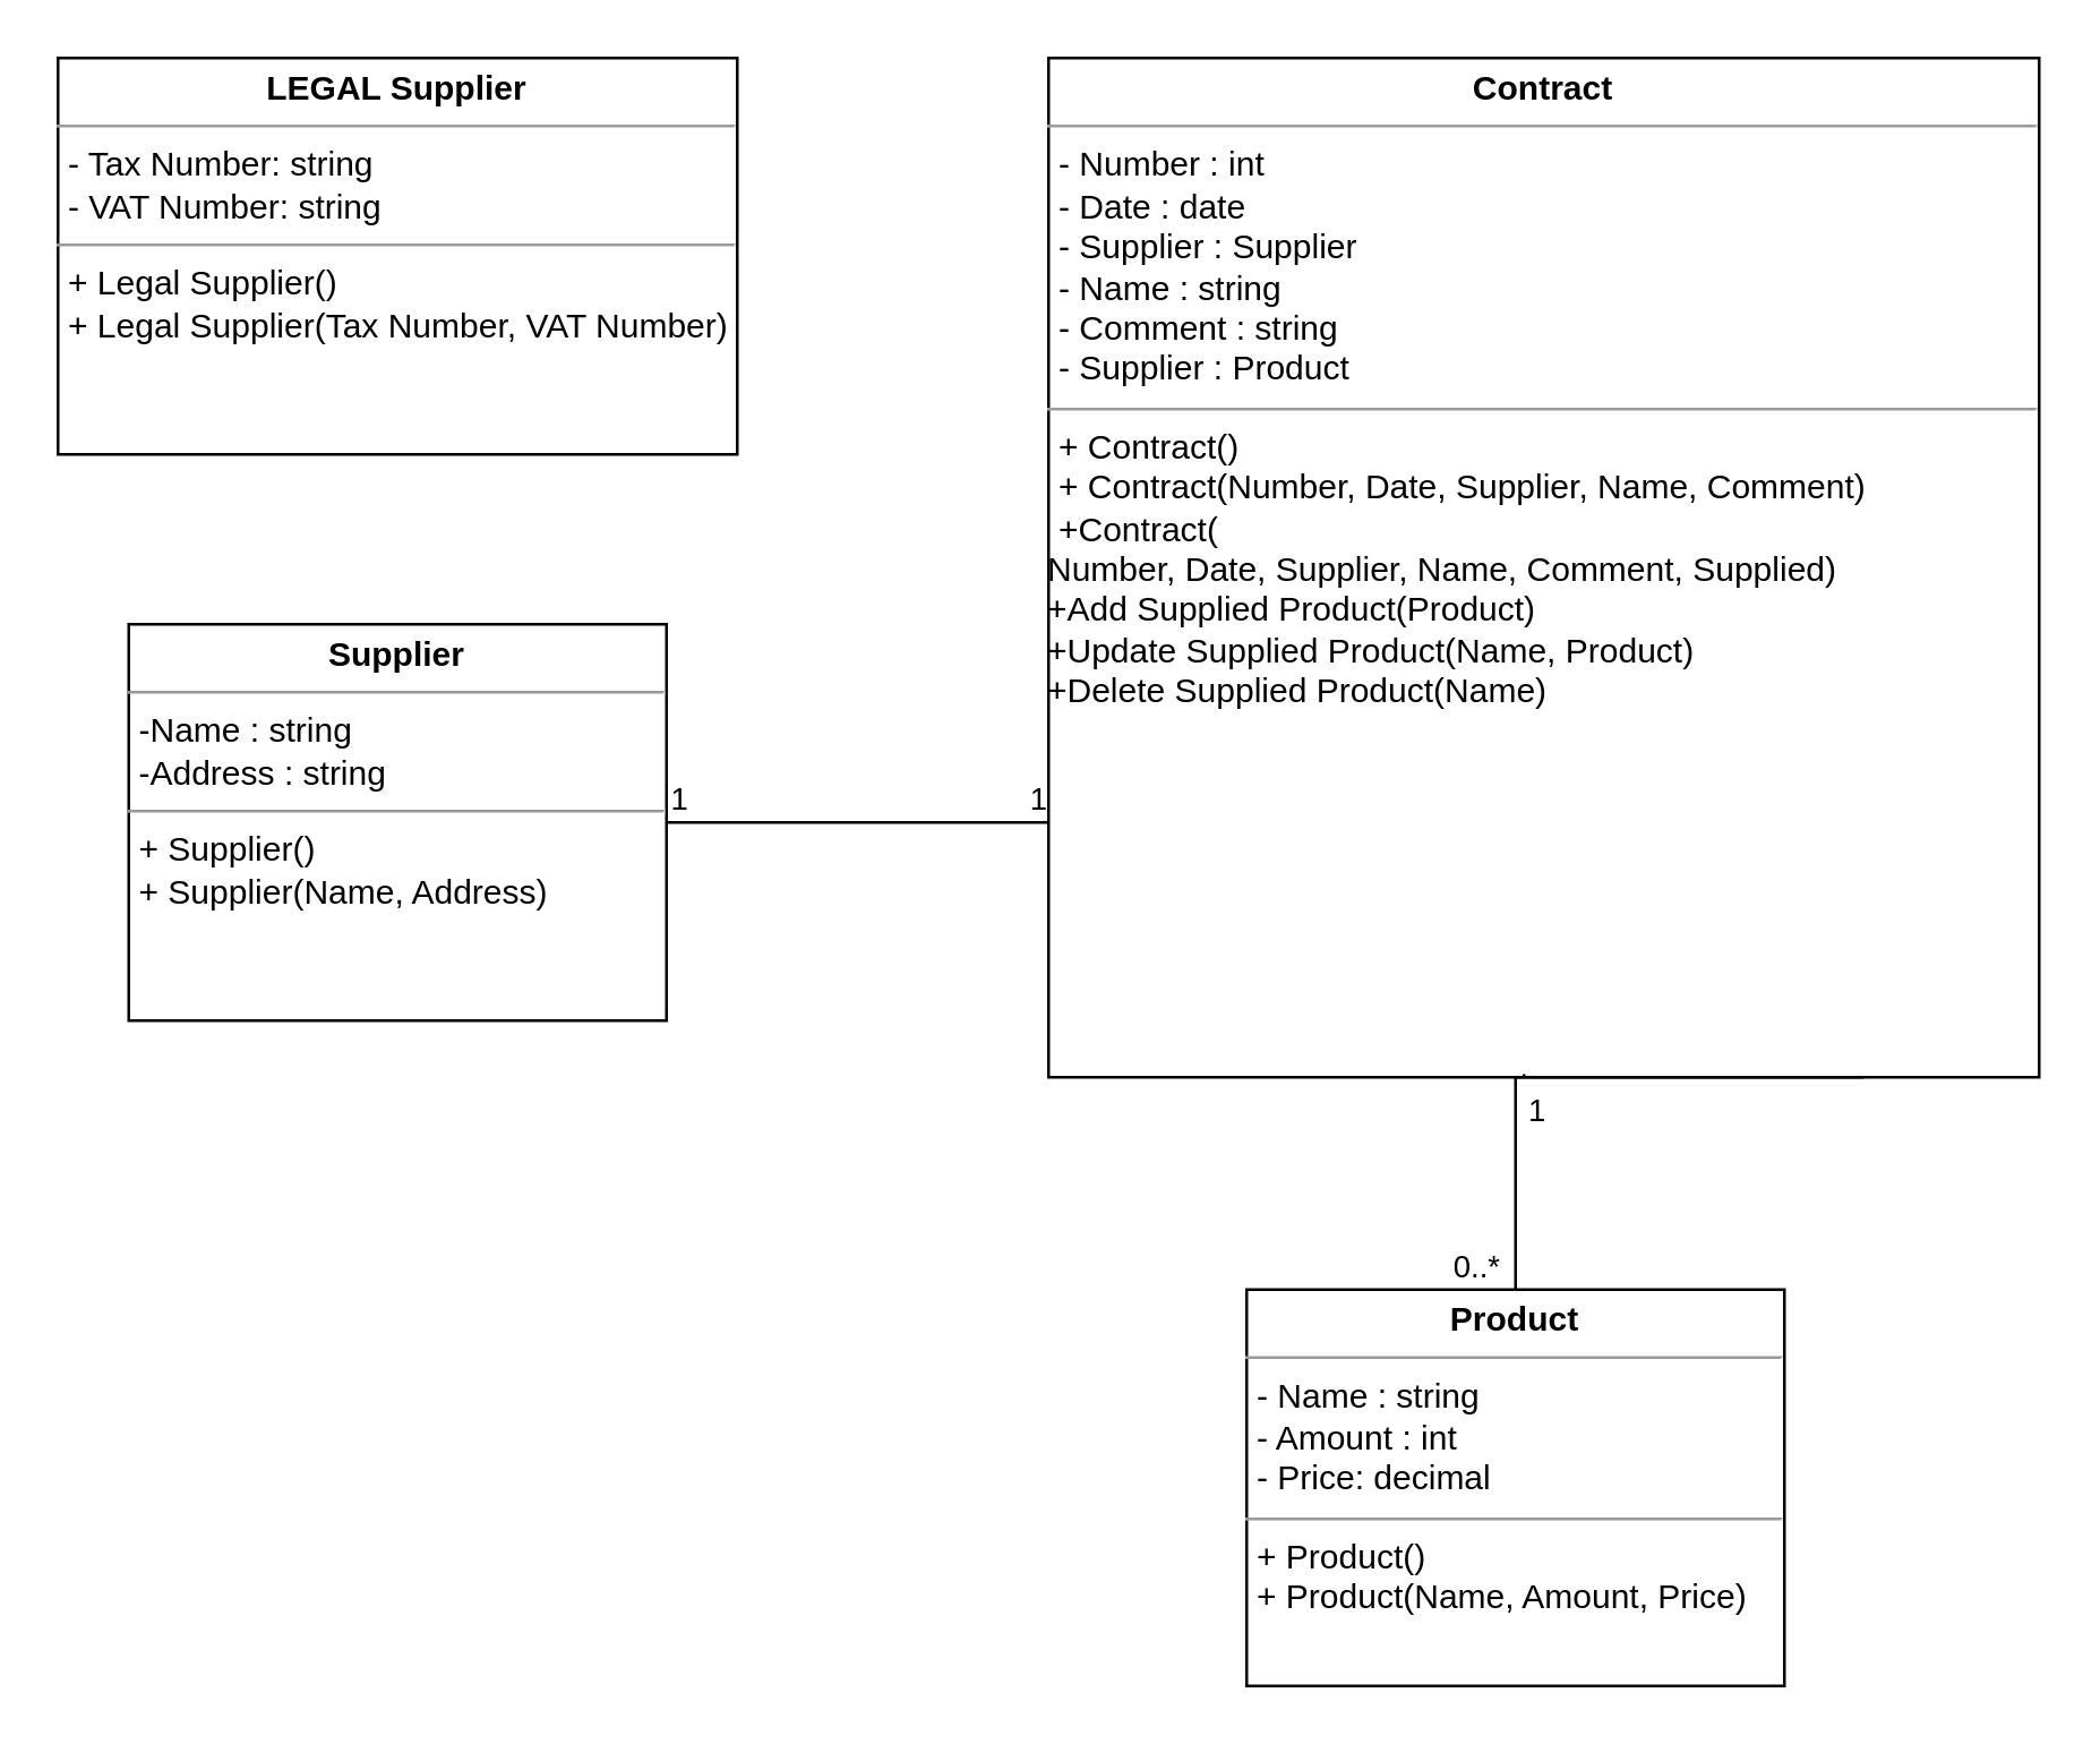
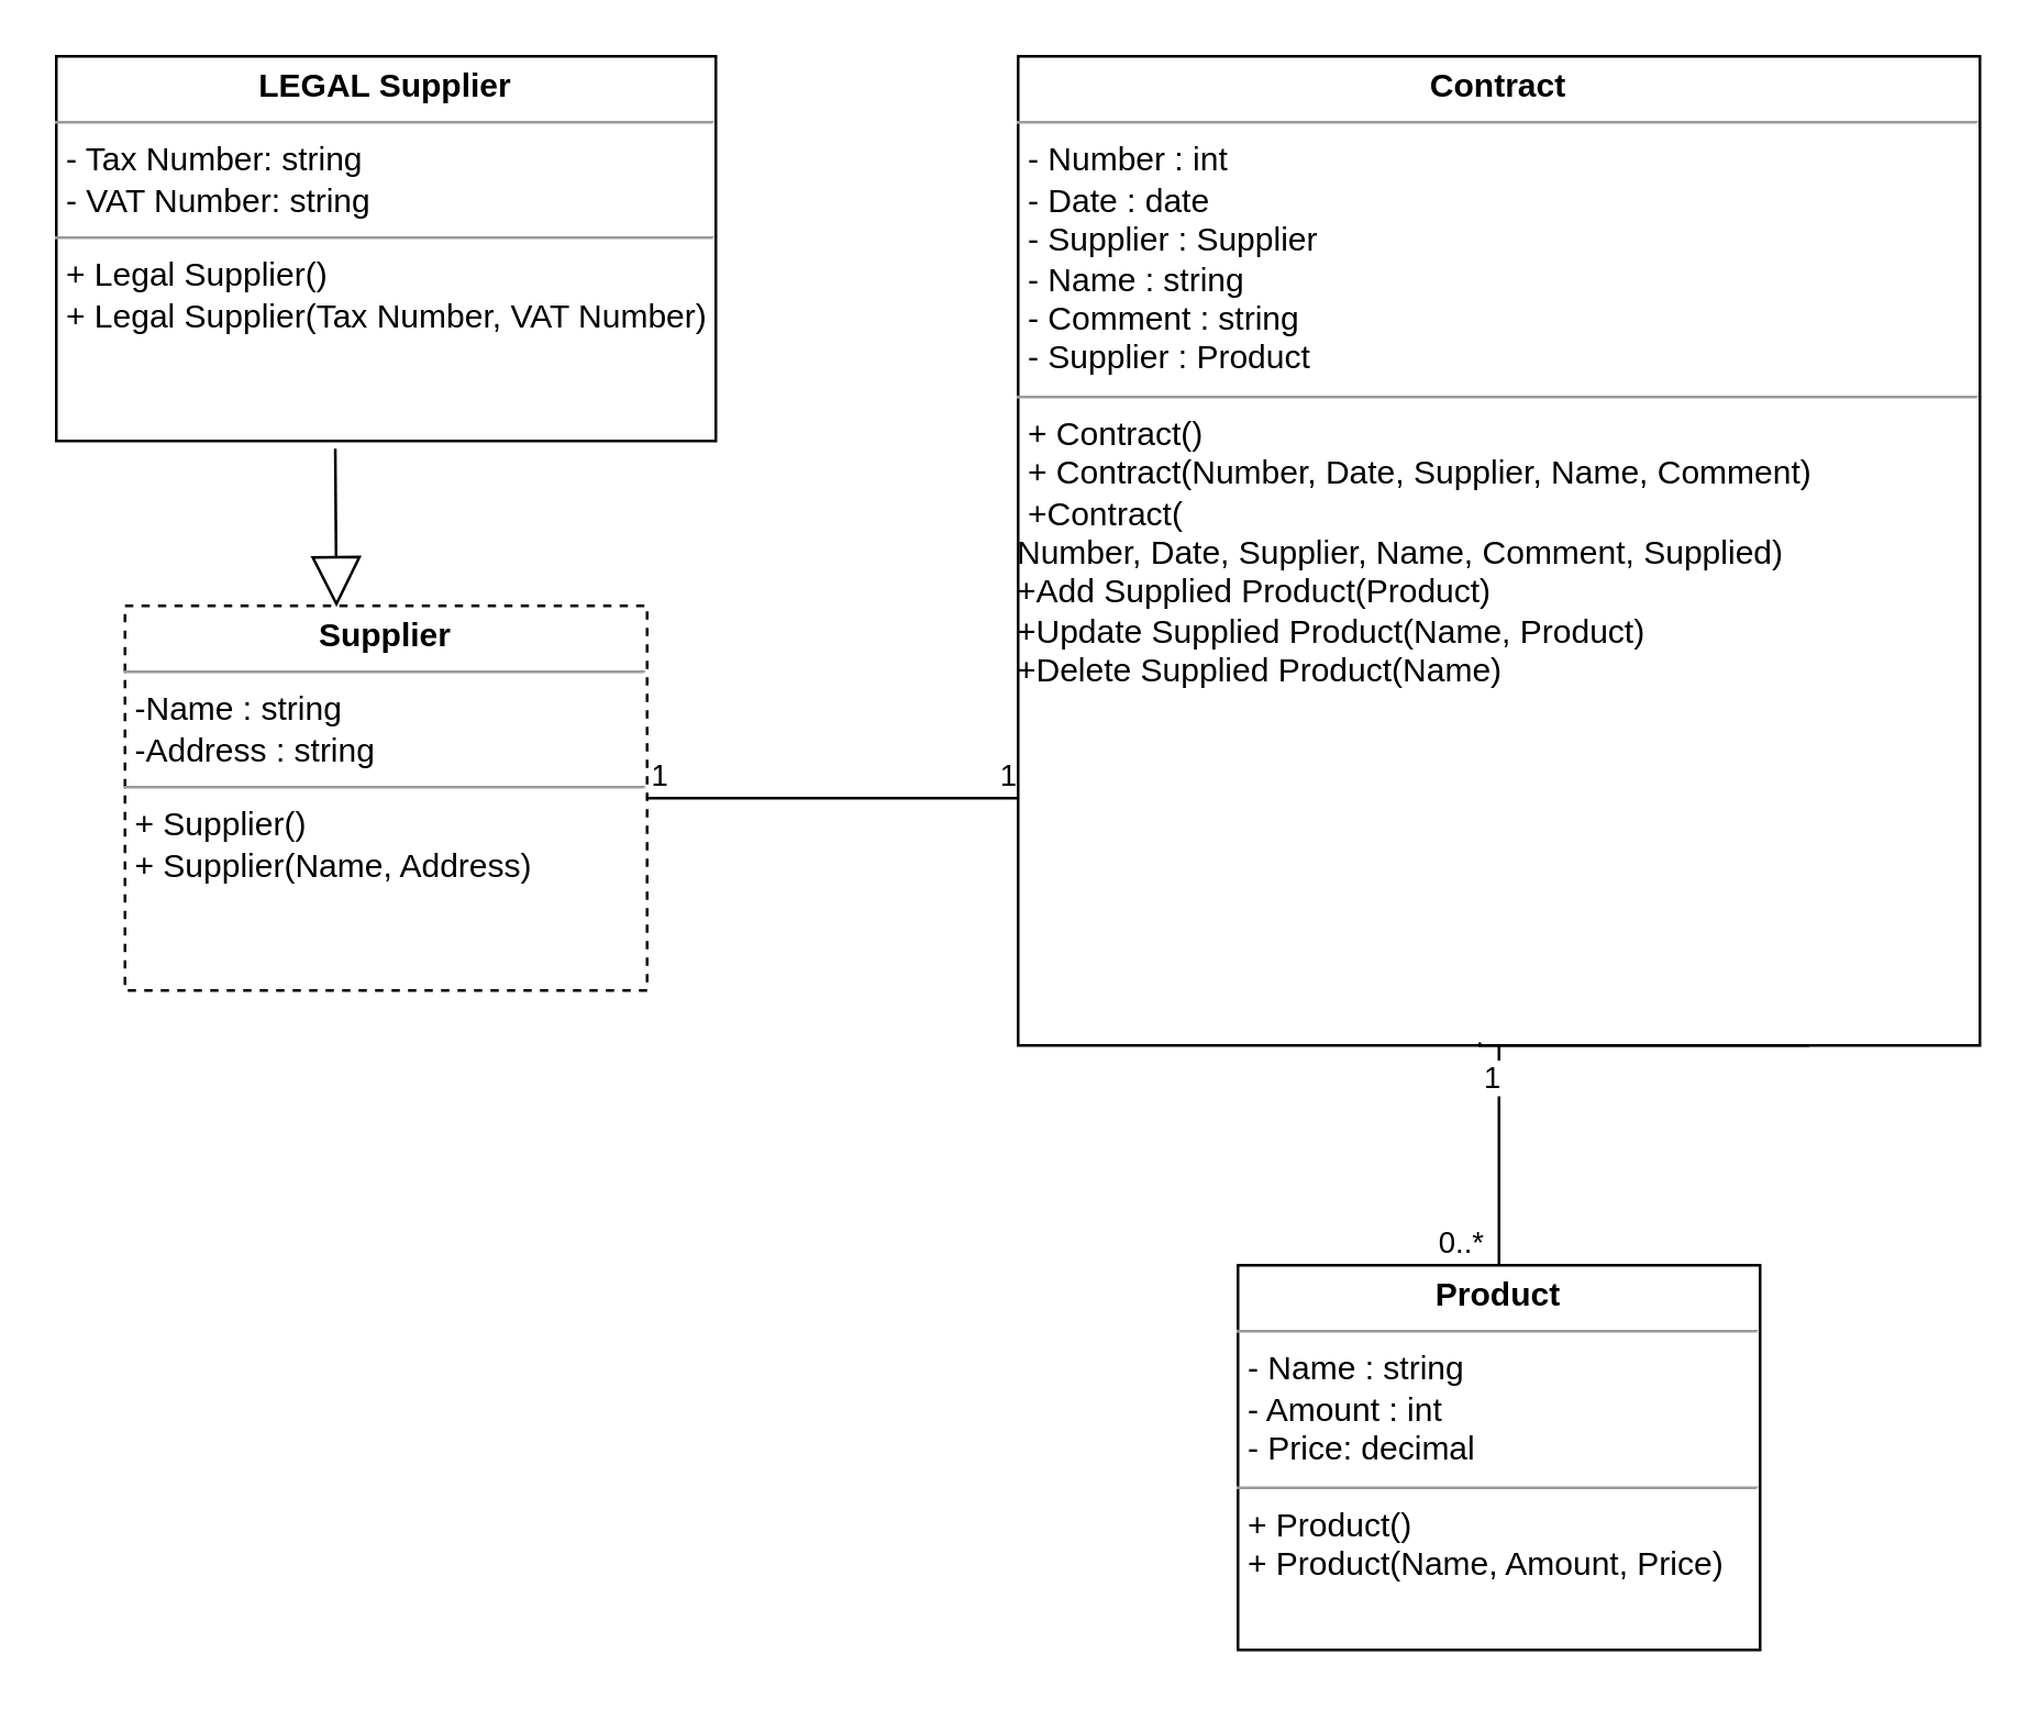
+ <mxCell id="12" value="" style="endArrow=block;endSize=16;endFill=0;html=1;rounded=0;exitX=0.423;exitY=1.02;exitDx=0;exitDy=0;exitPerimeter=0;entryX=0.405;entryY=0.003;entryDx=0;entryDy=0;entryPerimeter=0;" edge="1" parent="1" source="2" target="3"><mxGeometry width="160" relative="1" as="geometry"><mxPoint x="120" y="150" as="sourcePoint" /><mxPoint x="280" y="150" as="targetPoint" /></mxGeometry></mxCell>
- <mxCell id="3" value="&lt;p style=&quot;margin:0px;margin-top:4px;text-align:center;&quot;&gt;&lt;b&gt;Supplier&lt;/b&gt;&lt;/p&gt;&lt;hr size=&quot;1&quot;&gt;&lt;p style=&quot;margin:0px;margin-left:4px;&quot;&gt;-Name : string&lt;br&gt;-Address : string&lt;/p&gt;&lt;hr size=&quot;1&quot;&gt;&lt;p style=&quot;margin:0px;margin-left:4px;&quot;&gt;+ Supplier()&lt;br&gt;+ Supplier(Name, Address)&lt;/p&gt;" style="verticalAlign=top;align=left;overflow=fill;fontSize=12;fontFamily=Helvetica;html=1;whiteSpace=wrap;" vertex="1" parent="1"><mxGeometry x="45" y="220" width="190" height="140" as="geometry" /></mxCell>
+ <mxCell id="3" value="&lt;p style=&quot;margin:0px;margin-top:4px;text-align:center;&quot;&gt;&lt;b&gt;Supplier&lt;/b&gt;&lt;/p&gt;&lt;hr size=&quot;1&quot;&gt;&lt;p style=&quot;margin:0px;margin-left:4px;&quot;&gt;-Name : string&lt;br&gt;-Address : string&lt;/p&gt;&lt;hr size=&quot;1&quot;&gt;&lt;p style=&quot;margin:0px;margin-left:4px;&quot;&gt;+ Supplier()&lt;br&gt;+ Supplier(Name, Address)&lt;/p&gt;" style="verticalAlign=top;align=left;overflow=fill;fontSize=12;fontFamily=Helvetica;html=1;whiteSpace=wrap;dashed=1;" vertex="1" parent="1"><mxGeometry x="45" y="220" width="190" height="140" as="geometry" /></mxCell>
- <mxCell id="5" value="&lt;p style=&quot;margin:0px;margin-top:4px;text-align:center;&quot;&gt;&lt;b&gt;Product&lt;/b&gt;&lt;/p&gt;&lt;hr size=&quot;1&quot;&gt;&lt;p style=&quot;margin:0px;margin-left:4px;&quot;&gt;- Name : string&lt;br&gt;- Amount : int&lt;/p&gt;&lt;p style=&quot;margin:0px;margin-left:4px;&quot;&gt;- Price: decimal&lt;/p&gt;&lt;hr size=&quot;1&quot;&gt;&lt;p style=&quot;margin:0px;margin-left:4px;&quot;&gt;+ Product()&lt;br&gt;+ Product(Name, Amount, Price)&lt;/p&gt;" style="verticalAlign=top;align=left;overflow=fill;fontSize=12;fontFamily=Helvetica;html=1;whiteSpace=wrap;" vertex="1" parent="1"><mxGeometry x="440" y="455" width="190" height="140" as="geometry" /></mxCell>
+ <mxCell id="5" value="&lt;p style=&quot;margin:0px;margin-top:4px;text-align:center;&quot;&gt;&lt;b&gt;Product&lt;/b&gt;&lt;/p&gt;&lt;hr size=&quot;1&quot;&gt;&lt;p style=&quot;margin:0px;margin-left:4px;&quot;&gt;- Name : string&lt;br&gt;- Amount : int&lt;/p&gt;&lt;p style=&quot;margin:0px;margin-left:4px;&quot;&gt;- Price: decimal&lt;/p&gt;&lt;hr size=&quot;1&quot;&gt;&lt;p style=&quot;margin:0px;margin-left:4px;&quot;&gt;+ Product()&lt;br&gt;+ Product(Name, Amount, Price)&lt;/p&gt;" style="verticalAlign=top;align=left;overflow=fill;fontSize=12;fontFamily=Helvetica;html=1;whiteSpace=wrap;" vertex="1" parent="1"><mxGeometry x="450" y="460" width="190" height="140" as="geometry" /></mxCell>
